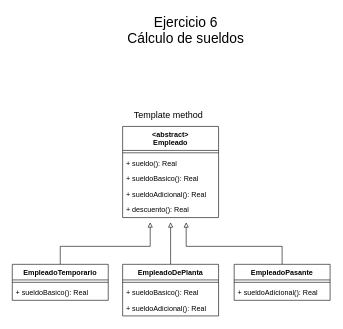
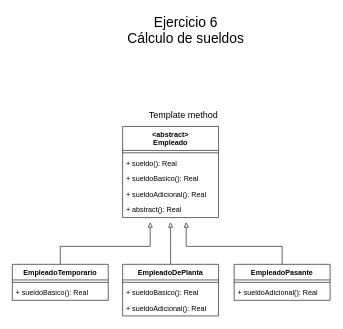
- <mxCell id="13" value="Template method" style="text;html=1;align=center;verticalAlign=middle;resizable=0;points=[];autosize=1;strokeColor=none;fillColor=none;fontSize=15;" vertex="1" parent="1"><mxGeometry x="215" y="180" width="130" height="20" as="geometry" /></mxCell>
+ <mxCell id="13" value="Template method" style="text;html=1;align=center;verticalAlign=middle;resizable=0;points=[];autosize=1;strokeColor=none;fillColor=none;fontSize=15;" vertex="1" parent="1"><mxGeometry x="240" y="180" width="130" height="20" as="geometry" /></mxCell>
- <mxCell id="7" value="+ descuento(): Real" style="text;strokeColor=none;fillColor=none;align=left;verticalAlign=top;spacingLeft=4;spacingRight=4;overflow=hidden;rotatable=0;points=[[0,0.5],[1,0.5]];portConstraint=eastwest;" vertex="1" parent="2"><mxGeometry y="126" width="160" height="26" as="geometry" /></mxCell>
+ <mxCell id="7" value="+ abstract(): Real" style="text;strokeColor=none;fillColor=none;align=left;verticalAlign=top;spacingLeft=4;spacingRight=4;overflow=hidden;rotatable=0;points=[[0,0.5],[1,0.5]];portConstraint=eastwest;" vertex="1" parent="2"><mxGeometry y="126" width="160" height="26" as="geometry" /></mxCell>
